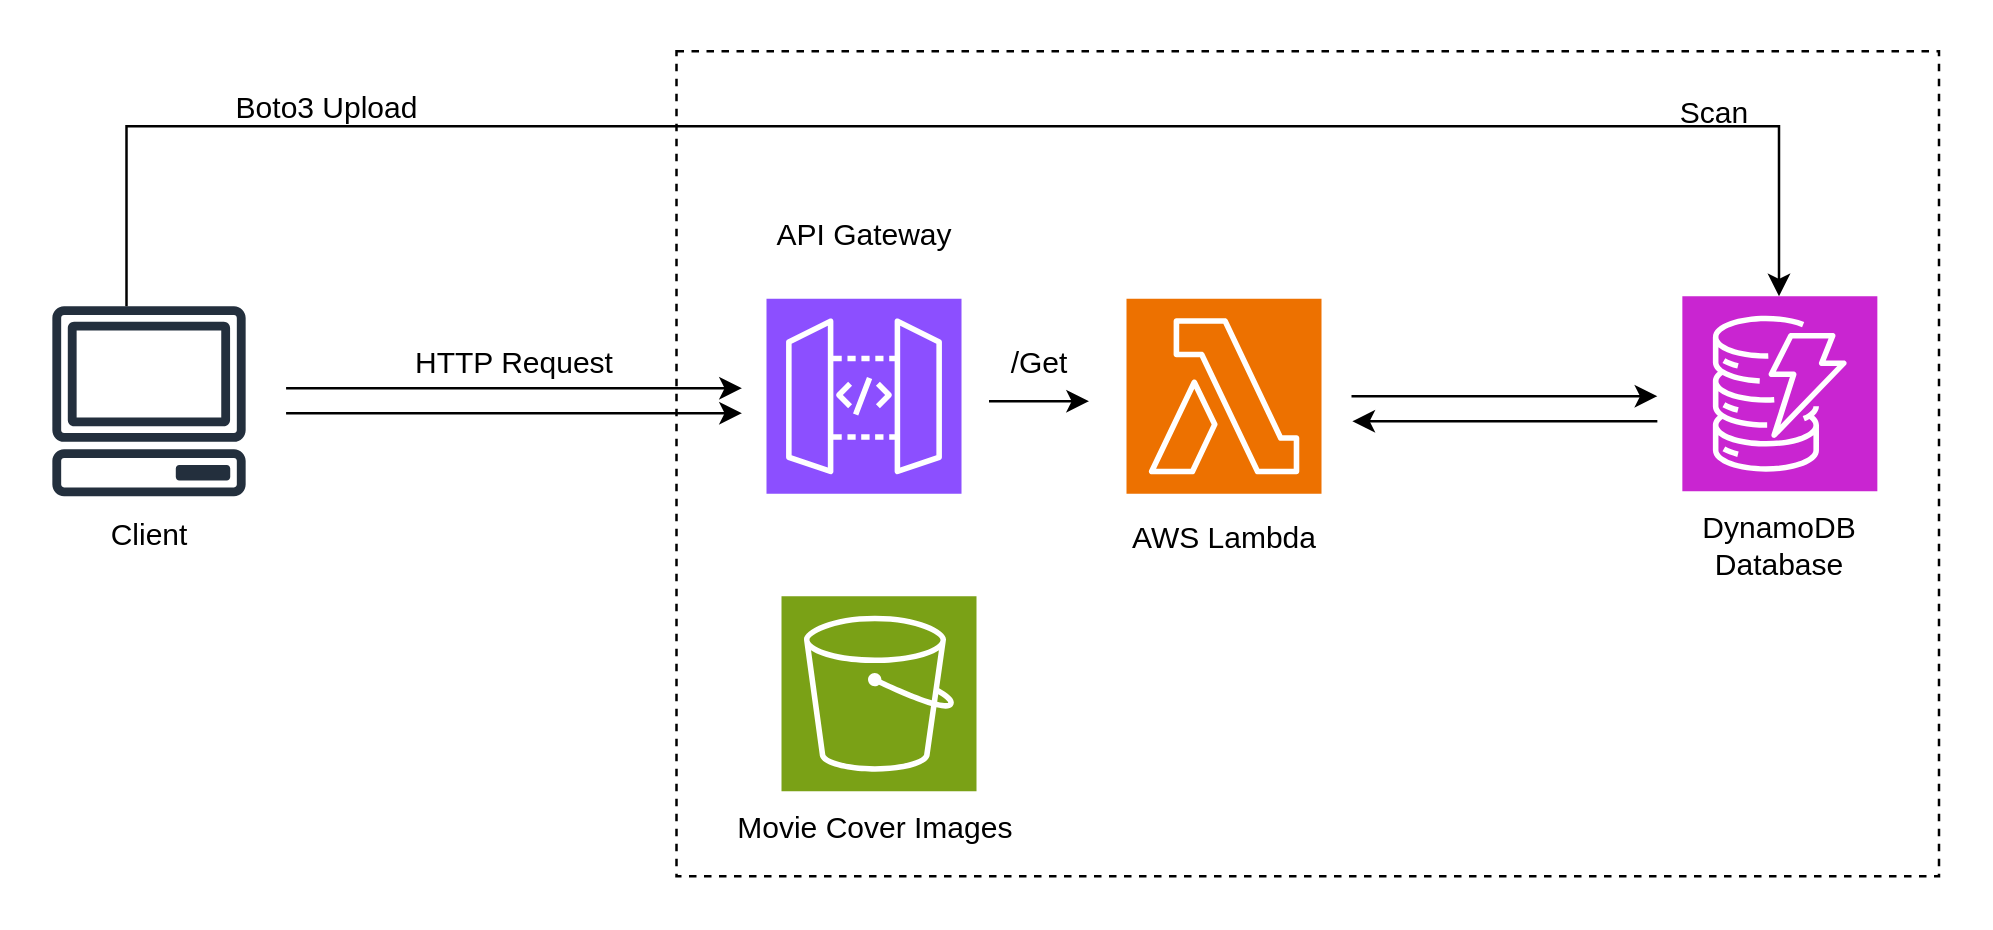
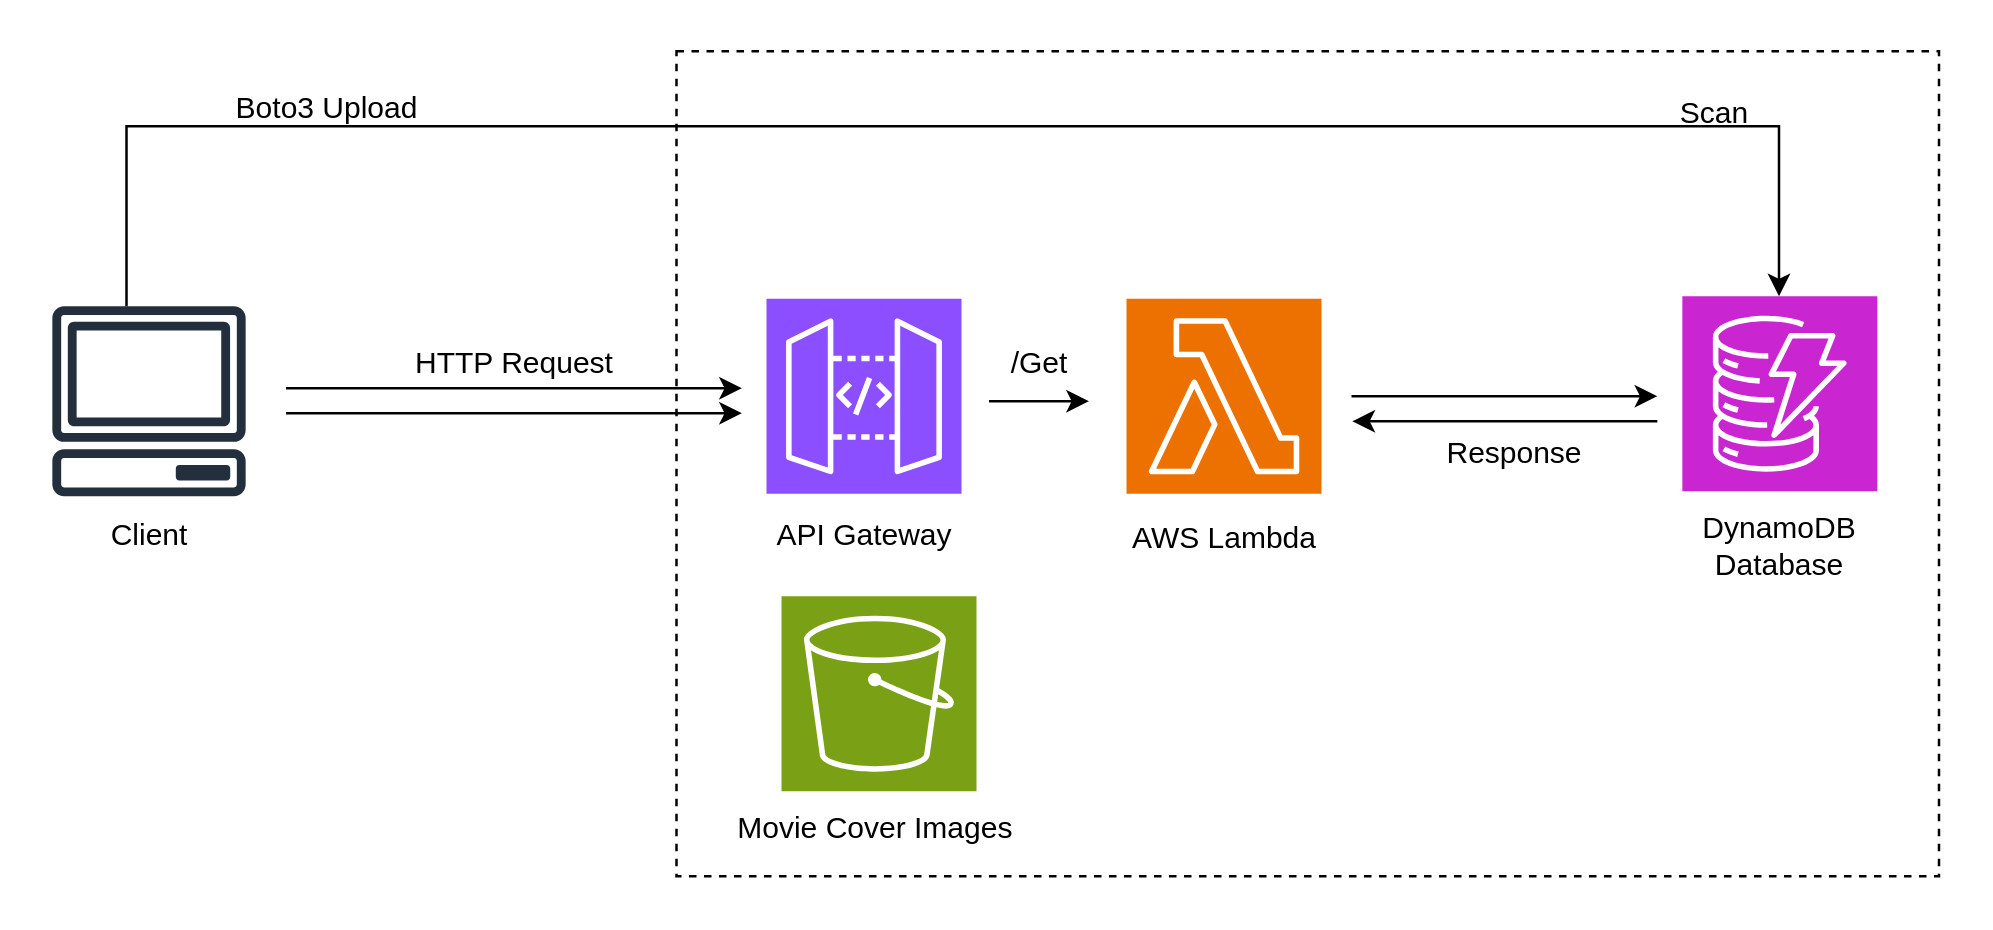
- <mxCell id="10" value="API Gateway" style="text;html=1;align=center;verticalAlign=middle;resizable=0;points=[];autosize=1;strokeColor=none;fillColor=none;" vertex="1" parent="1"><mxGeometry x="300" y="79" width="90" height="30" as="geometry" /></mxCell>
+ <mxCell id="10" value="API Gateway" style="text;html=1;align=center;verticalAlign=middle;resizable=0;points=[];autosize=1;strokeColor=none;fillColor=none;" vertex="1" parent="1"><mxGeometry x="300" y="199" width="90" height="30" as="geometry" /></mxCell>
+ <mxCell id="19" value="Response" style="text;html=1;align=center;verticalAlign=middle;resizable=0;points=[];autosize=1;strokeColor=none;fillColor=none;" vertex="1" parent="1"><mxGeometry x="565" y="166" width="80" height="30" as="geometry" /></mxCell>
